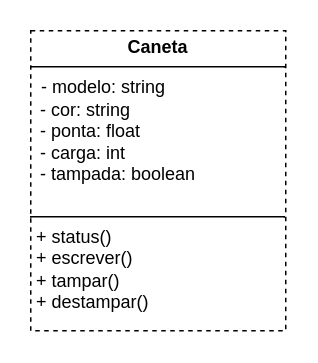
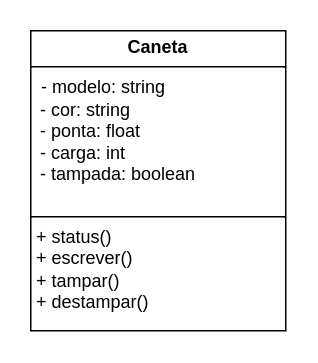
- <mxCell id="2" value="&lt;p style=&quot;margin:0px;margin-top:4px;text-align:center;&quot;&gt;&lt;b&gt;Caneta&lt;/b&gt;&lt;/p&gt;&lt;hr size=&quot;1&quot; style=&quot;border-style:solid;&quot;&gt;&lt;p style=&quot;margin:0px;margin-left:4px;&quot;&gt;&amp;nbsp;- modelo: string&lt;/p&gt;&lt;div&gt;&lt;font&gt;&amp;nbsp; - cor: string&lt;/font&gt;&lt;/div&gt;&lt;div&gt;&amp;nbsp; - ponta: float&lt;/div&gt;&lt;div&gt;&amp;nbsp; - carga: int&lt;/div&gt;&lt;div&gt;&amp;nbsp; - tampada: boolean&lt;/div&gt;&lt;div&gt;&lt;br style=&quot;color: rgb(63, 63, 63); background-color: rgb(255, 255, 255);&quot;&gt;&lt;/div&gt;&lt;hr size=&quot;1&quot; style=&quot;border-style:solid;&quot;&gt;&lt;p style=&quot;margin:0px;margin-left:4px;&quot;&gt;+ status()&lt;/p&gt;&lt;p style=&quot;margin:0px;margin-left:4px;&quot;&gt;+ escrever()&lt;/p&gt;&lt;p style=&quot;margin:0px;margin-left:4px;&quot;&gt;+ tampar()&lt;/p&gt;&lt;p style=&quot;margin:0px;margin-left:4px;&quot;&gt;+ destampar()&lt;/p&gt;&lt;p style=&quot;margin:0px;margin-left:4px;&quot;&gt;&lt;br&gt;&lt;/p&gt;&lt;p style=&quot;margin:0px;margin-left:4px;&quot;&gt;&amp;nbsp;&lt;/p&gt;" style="verticalAlign=top;align=left;overflow=fill;html=1;whiteSpace=wrap;dashed=1;" vertex="1" parent="1"><mxGeometry x="20" y="20" width="170" height="200" as="geometry" /></mxCell>
+ <mxCell id="2" value="&lt;p style=&quot;margin:0px;margin-top:4px;text-align:center;&quot;&gt;&lt;b&gt;Caneta&lt;/b&gt;&lt;/p&gt;&lt;hr size=&quot;1&quot; style=&quot;border-style:solid;&quot;&gt;&lt;p style=&quot;margin:0px;margin-left:4px;&quot;&gt;&amp;nbsp;- modelo: string&lt;/p&gt;&lt;div&gt;&lt;font&gt;&amp;nbsp; - cor: string&lt;/font&gt;&lt;/div&gt;&lt;div&gt;&amp;nbsp; - ponta: float&lt;/div&gt;&lt;div&gt;&amp;nbsp; - carga: int&lt;/div&gt;&lt;div&gt;&amp;nbsp; - tampada: boolean&lt;/div&gt;&lt;div&gt;&lt;br style=&quot;color: rgb(63, 63, 63); background-color: rgb(255, 255, 255);&quot;&gt;&lt;/div&gt;&lt;hr size=&quot;1&quot; style=&quot;border-style:solid;&quot;&gt;&lt;p style=&quot;margin:0px;margin-left:4px;&quot;&gt;+ status()&lt;/p&gt;&lt;p style=&quot;margin:0px;margin-left:4px;&quot;&gt;+ escrever()&lt;/p&gt;&lt;p style=&quot;margin:0px;margin-left:4px;&quot;&gt;+ tampar()&lt;/p&gt;&lt;p style=&quot;margin:0px;margin-left:4px;&quot;&gt;+ destampar()&lt;/p&gt;&lt;p style=&quot;margin:0px;margin-left:4px;&quot;&gt;&lt;br&gt;&lt;/p&gt;&lt;p style=&quot;margin:0px;margin-left:4px;&quot;&gt;&amp;nbsp;&lt;/p&gt;" style="verticalAlign=top;align=left;overflow=fill;html=1;whiteSpace=wrap;" vertex="1" parent="1"><mxGeometry x="20" y="20" width="170" height="200" as="geometry" /></mxCell>
